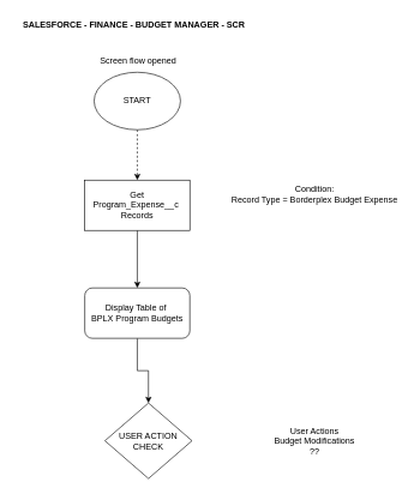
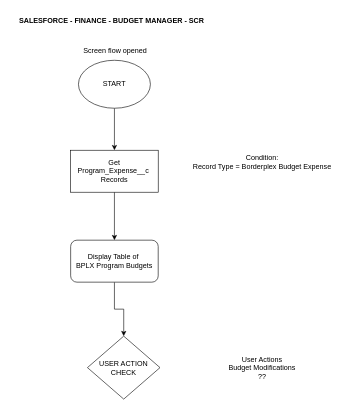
- <mxCell id="2" style="edgeStyle=orthogonalEdgeStyle;rounded=0;orthogonalLoop=1;jettySize=auto;html=1;dashed=1;" edge="1" parent="1" source="3" target="7"><mxGeometry relative="1" as="geometry" /></mxCell>
+ <mxCell id="2" style="edgeStyle=orthogonalEdgeStyle;rounded=0;orthogonalLoop=1;jettySize=auto;html=1;" edge="1" parent="1" source="3" target="7"><mxGeometry relative="1" as="geometry" /></mxCell>
